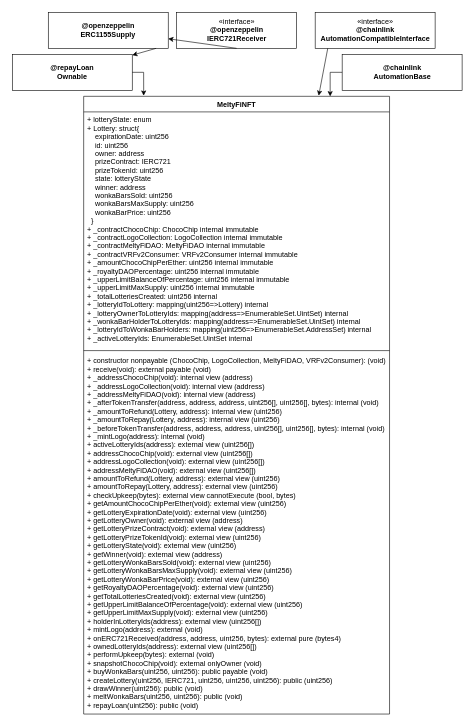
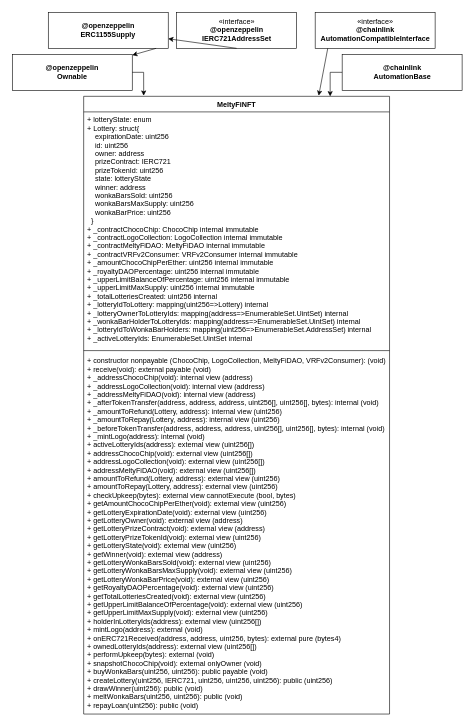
- <mxCell id="6" value="«interface»&lt;br&gt;&lt;b&gt;@openzeppelin&lt;br&gt;IERC721Receiver&lt;/b&gt;" style="html=1;fillColor=none;" vertex="1" parent="1"><mxGeometry x="294" y="20" width="200" height="60" as="geometry" /></mxCell>
+ <mxCell id="6" value="«interface»&lt;br&gt;&lt;b&gt;@openzeppelin&lt;br&gt;IERC721AddressSet&lt;/b&gt;" style="html=1;fillColor=none;" vertex="1" parent="1"><mxGeometry x="294" y="20" width="200" height="60" as="geometry" /></mxCell>
- <mxCell id="14" value="&lt;b style=&quot;border-color: var(--border-color);&quot;&gt;@repayLoan&lt;br style=&quot;border-color: var(--border-color);&quot;&gt;Ownable&lt;/b&gt;" style="rounded=0;whiteSpace=wrap;html=1;fillColor=none;" vertex="1" parent="1"><mxGeometry x="20" y="90" width="200" height="60" as="geometry" /></mxCell>
+ <mxCell id="14" value="&lt;b style=&quot;border-color: var(--border-color);&quot;&gt;@openzeppelin&lt;br style=&quot;border-color: var(--border-color);&quot;&gt;Ownable&lt;/b&gt;" style="rounded=0;whiteSpace=wrap;html=1;fillColor=none;" vertex="1" parent="1"><mxGeometry x="20" y="90" width="200" height="60" as="geometry" /></mxCell>
